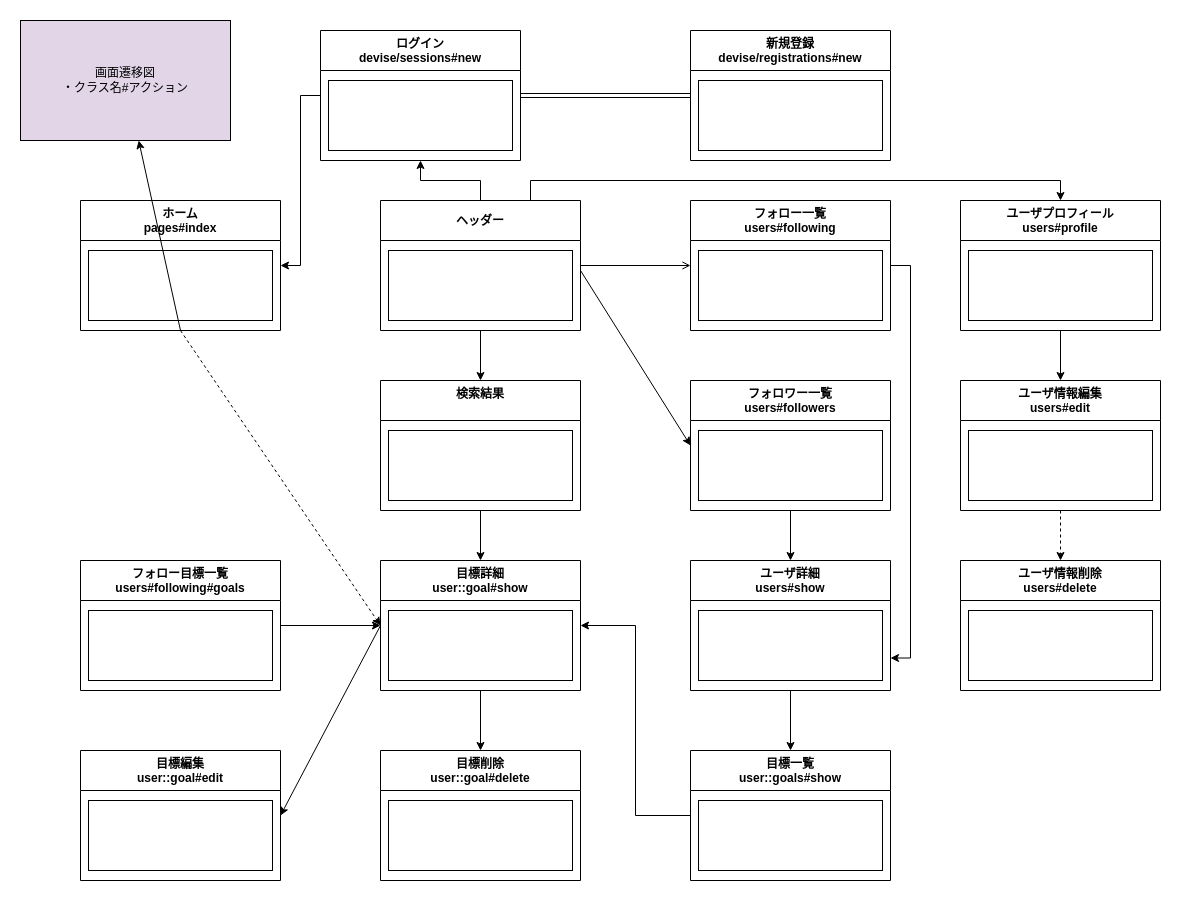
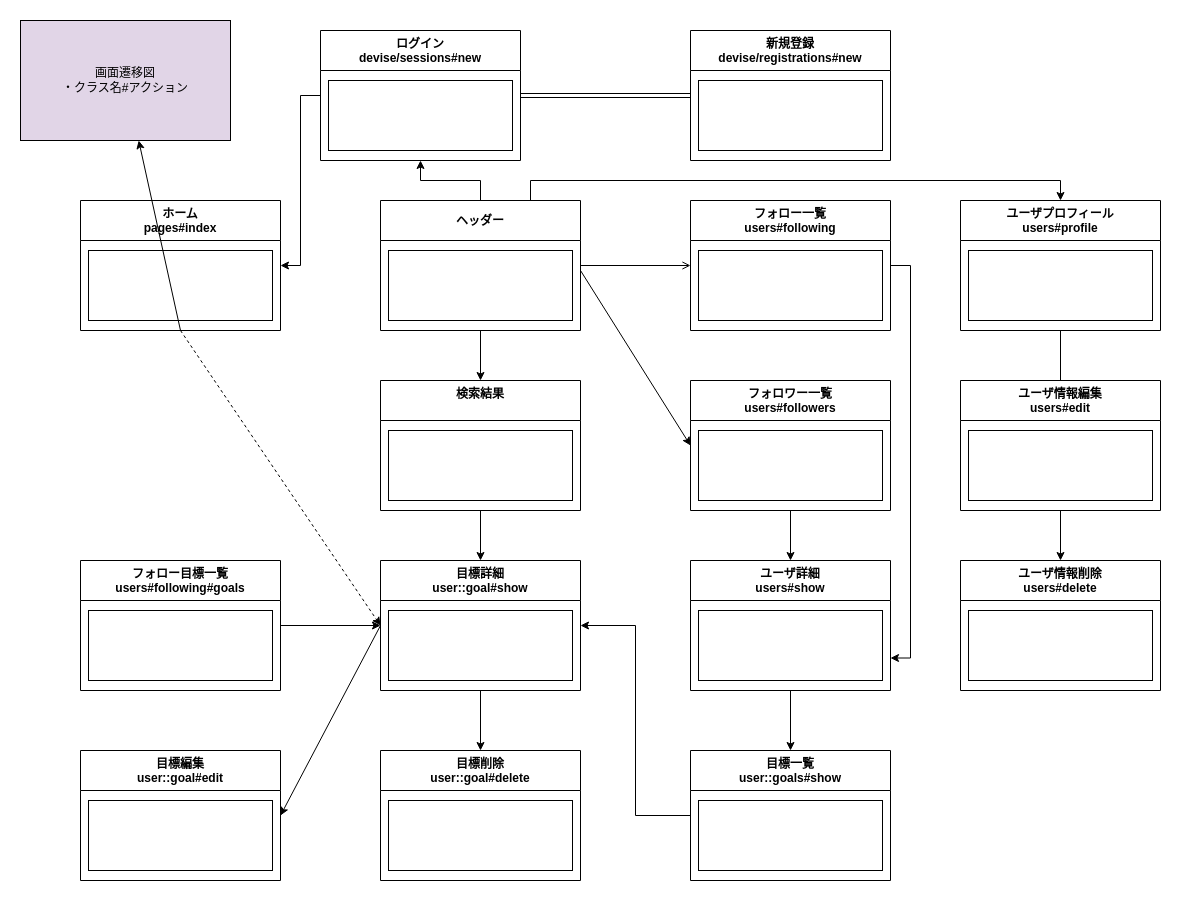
- <mxCell id="49" value="" style="edgeStyle=none;rounded=0;orthogonalLoop=1;jettySize=auto;html=1;entryX=0.5;entryY=0;entryDx=0;entryDy=0;exitX=0.5;exitY=1;exitDx=0;exitDy=0;" edge="1" parent="1" source="44" target="47"><mxGeometry relative="1" as="geometry"><mxPoint x="590" y="275" as="sourcePoint" /><mxPoint x="700" y="275" as="targetPoint" /></mxGeometry></mxCell>
+ <mxCell id="49" value="" style="edgeStyle=none;rounded=0;orthogonalLoop=1;jettySize=auto;html=1;entryX=0.5;entryY=0;entryDx=0;entryDy=0;exitX=0.5;exitY=1;exitDx=0;exitDy=0;endArrow=none;" edge="1" parent="1" source="44" target="47"><mxGeometry relative="1" as="geometry"><mxPoint x="590" y="275" as="sourcePoint" /><mxPoint x="700" y="275" as="targetPoint" /></mxGeometry></mxCell>
- <mxCell id="52" value="" style="edgeStyle=none;rounded=0;orthogonalLoop=1;jettySize=auto;html=1;entryX=0.5;entryY=0;entryDx=0;entryDy=0;exitX=0.5;exitY=1;exitDx=0;exitDy=0;dashed=1;" edge="1" parent="1" source="47" target="50"><mxGeometry relative="1" as="geometry"><mxPoint x="1070" y="340" as="sourcePoint" /><mxPoint x="1070" y="390" as="targetPoint" /></mxGeometry></mxCell>
+ <mxCell id="52" value="" style="edgeStyle=none;rounded=0;orthogonalLoop=1;jettySize=auto;html=1;entryX=0.5;entryY=0;entryDx=0;entryDy=0;exitX=0.5;exitY=1;exitDx=0;exitDy=0;" edge="1" parent="1" source="47" target="50"><mxGeometry relative="1" as="geometry"><mxPoint x="1070" y="340" as="sourcePoint" /><mxPoint x="1070" y="390" as="targetPoint" /></mxGeometry></mxCell>
